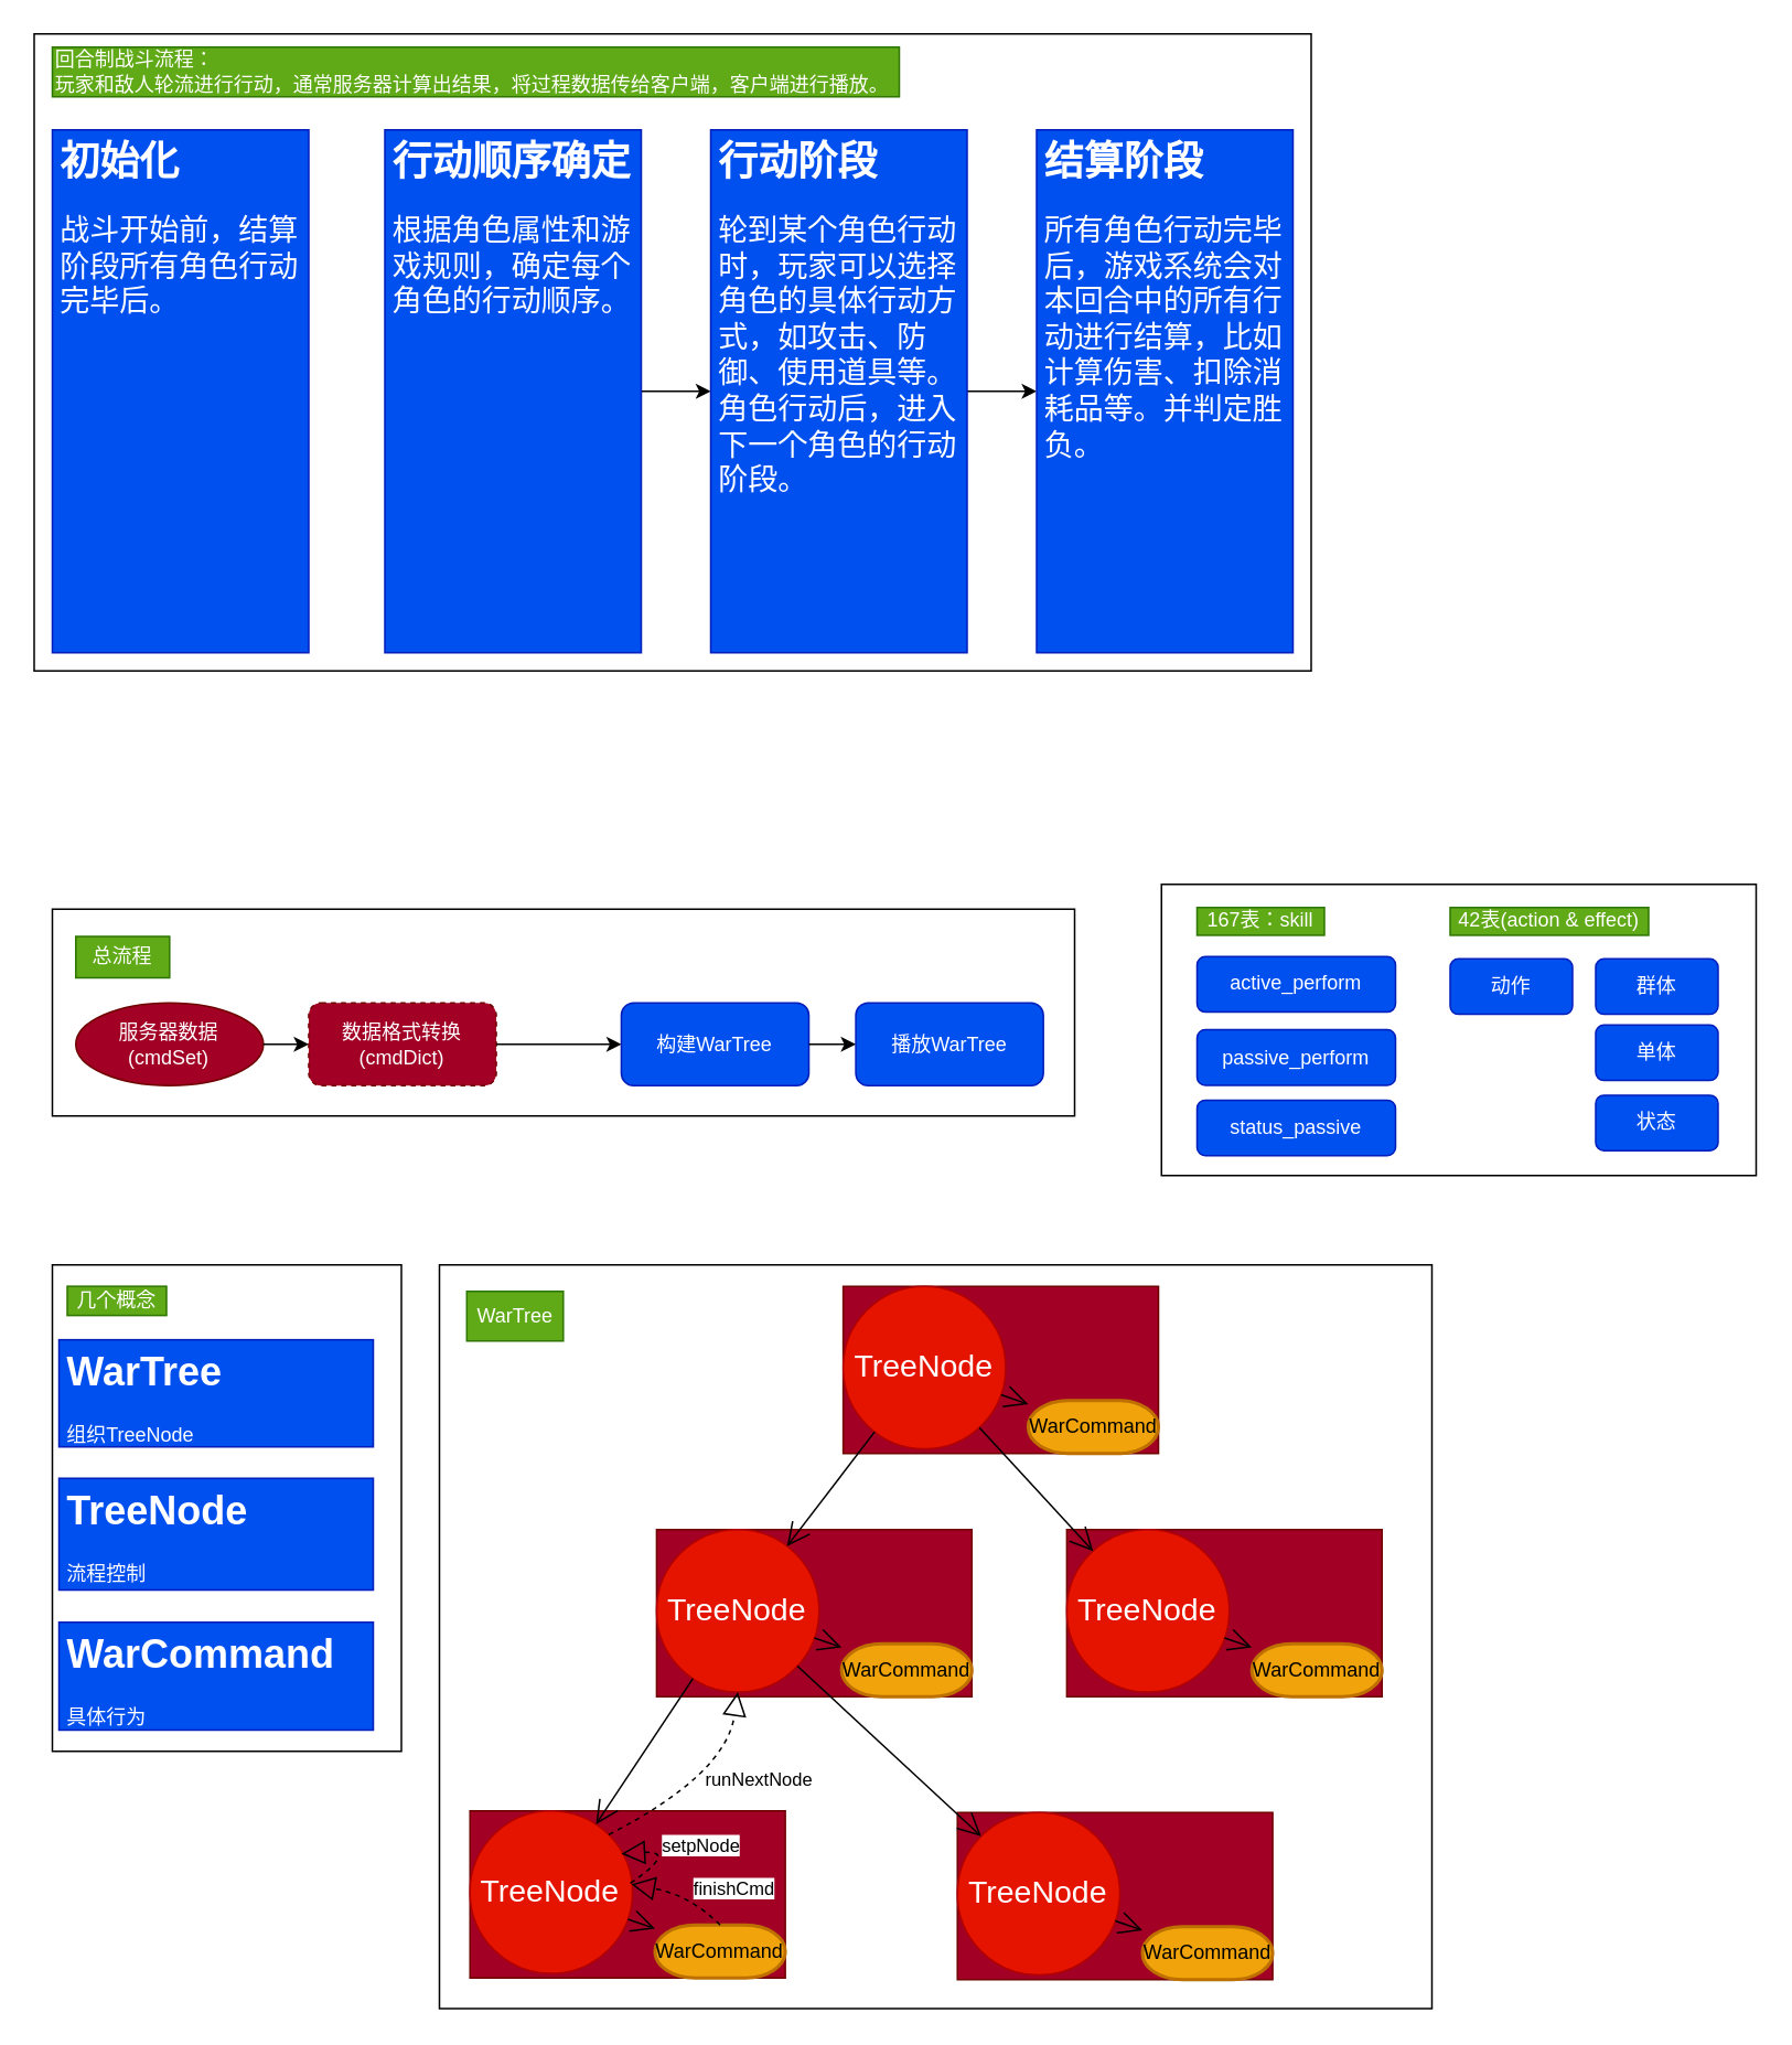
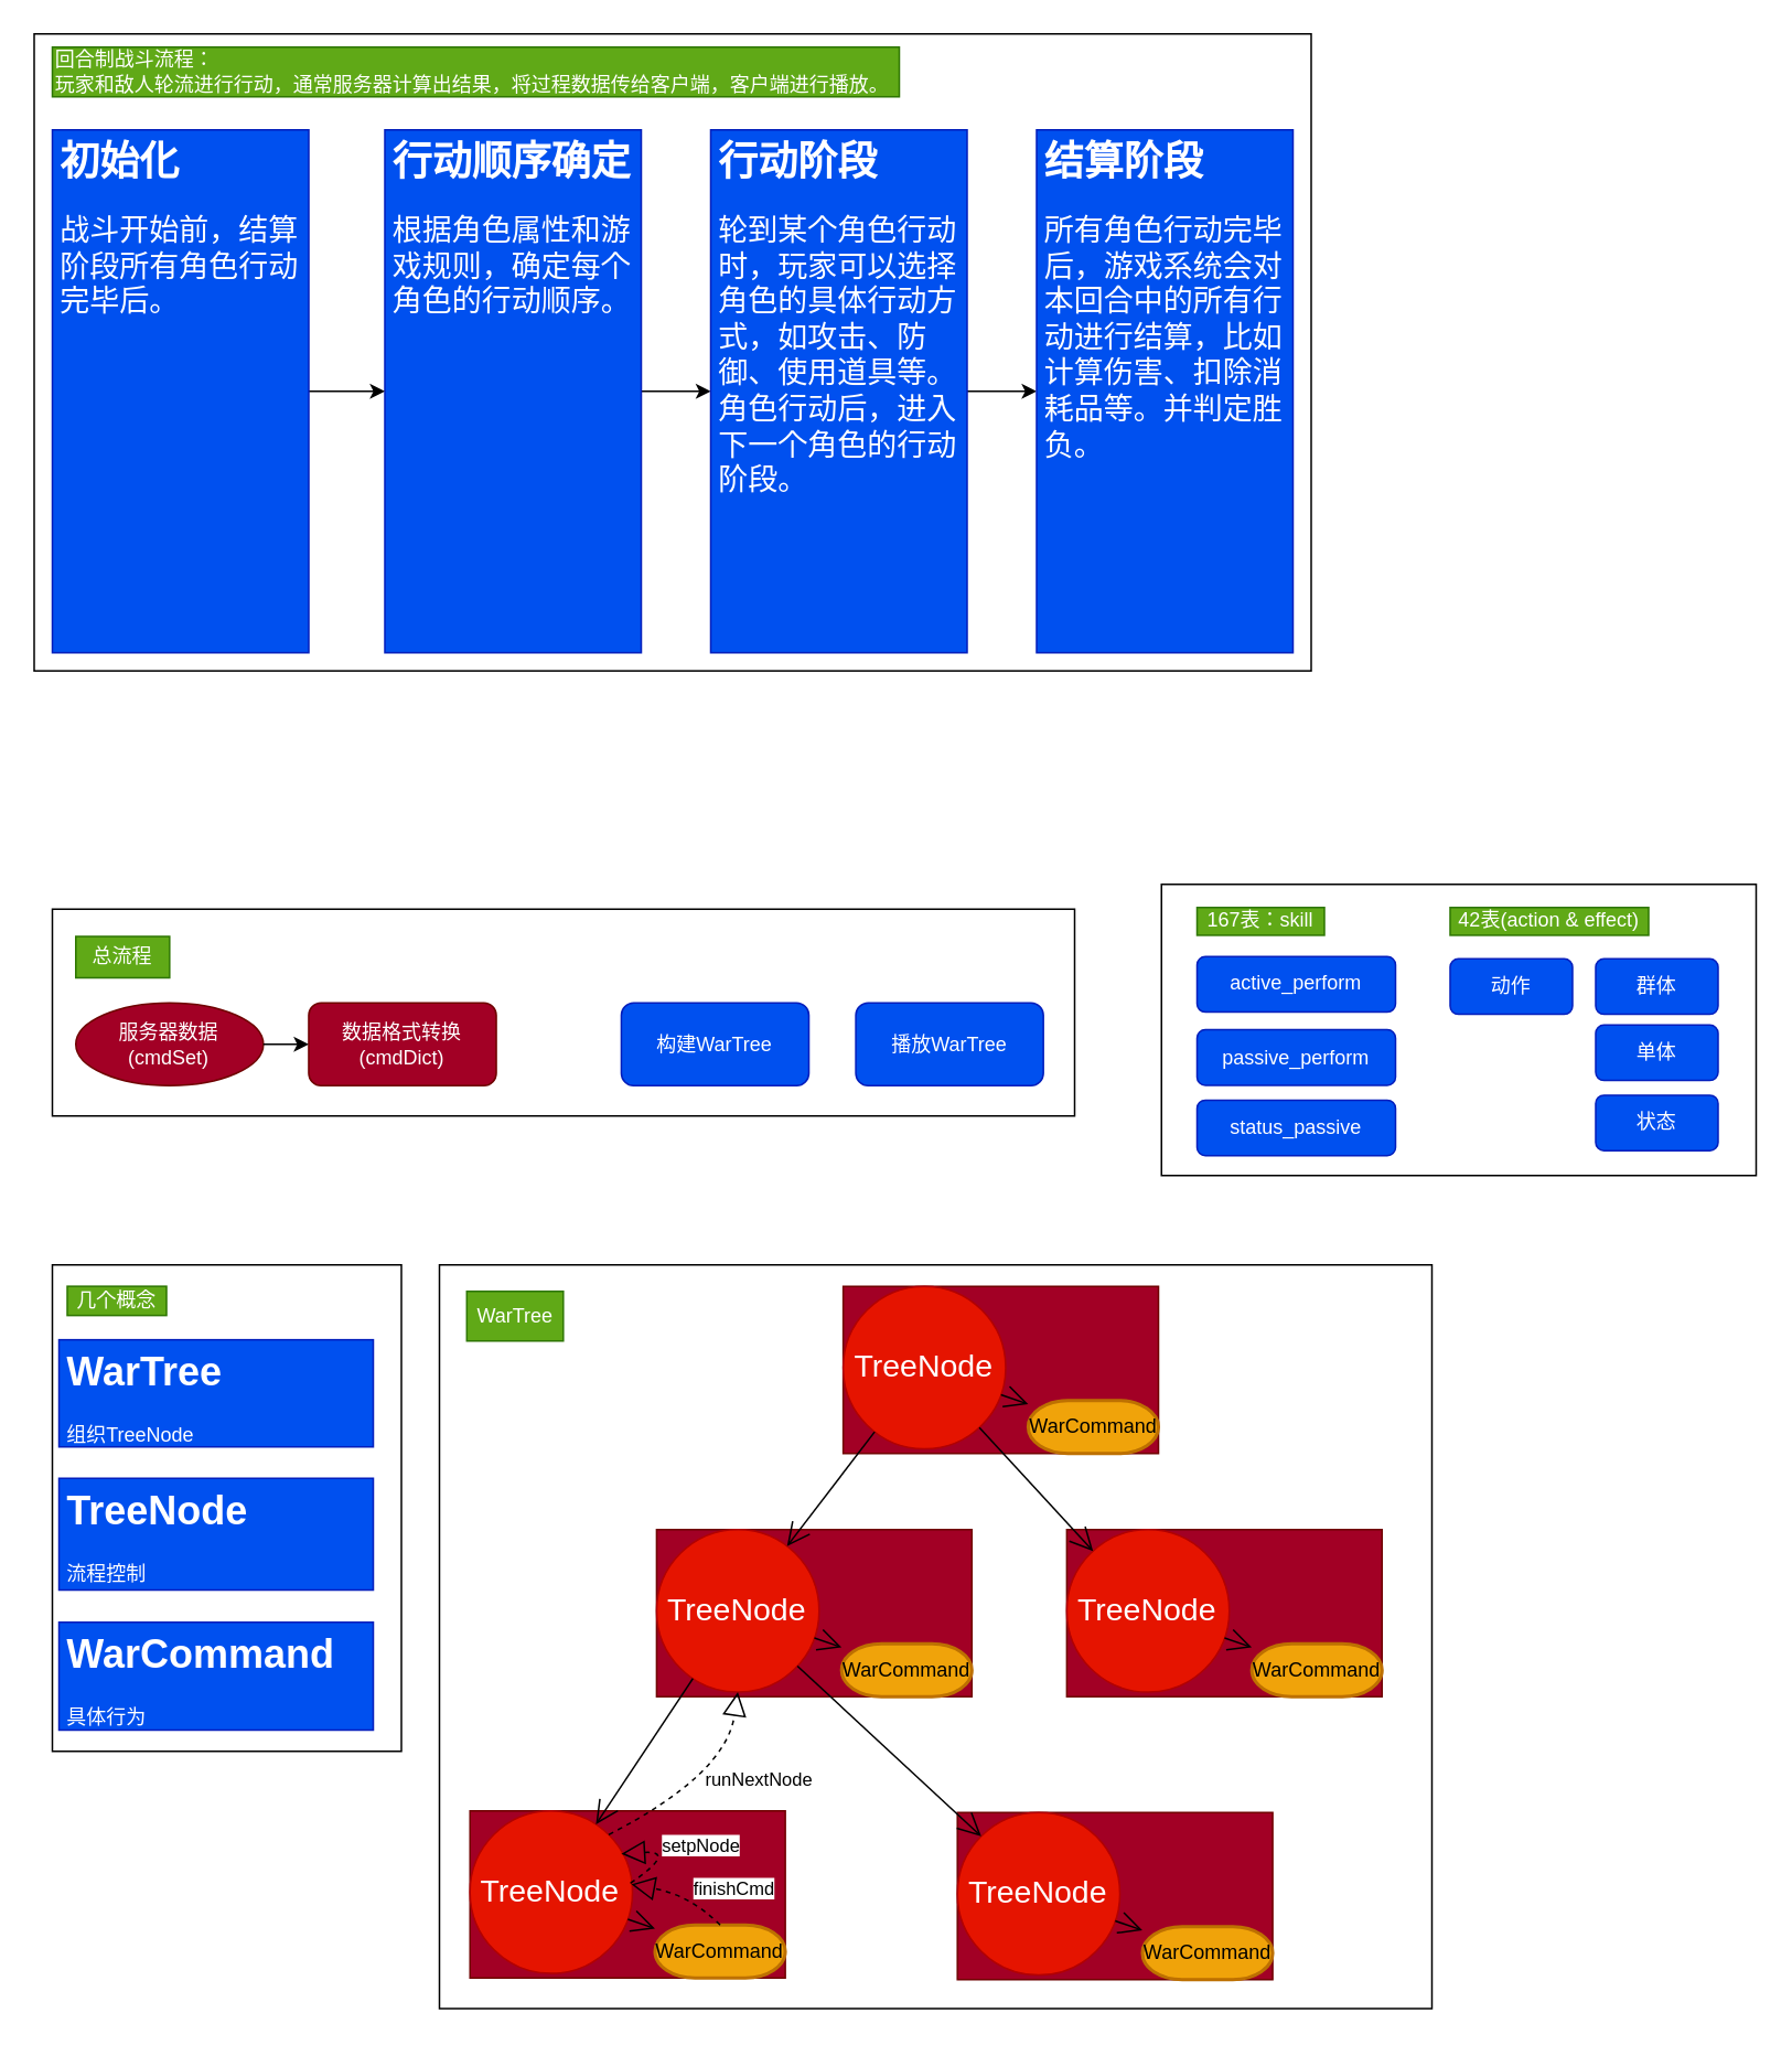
+ <mxCell id="66" style="edgeStyle=orthogonalEdgeStyle;rounded=0;orthogonalLoop=1;jettySize=auto;html=1;" edge="1" parent="1" source="67" target="65"><mxGeometry relative="1" as="geometry" /></mxCell>
- <mxCell id="12" value="数据格式转换(cmdDict)" style="whiteSpace=wrap;html=1;rounded=1;fillColor=#a20025;fontColor=#ffffff;strokeColor=#6F0000;dashed=1;" vertex="1" parent="9"><mxGeometry x="154.972" y="56.667" width="113.394" height="50.0" as="geometry" /></mxCell>
+ <mxCell id="12" value="数据格式转换(cmdDict)" style="whiteSpace=wrap;html=1;rounded=1;fillColor=#a20025;fontColor=#ffffff;strokeColor=#6F0000;" vertex="1" parent="9"><mxGeometry x="154.972" y="56.667" width="113.394" height="50.0" as="geometry" /></mxCell>
- <mxCell id="15" value="" style="edgeStyle=orthogonalEdgeStyle;rounded=0;orthogonalLoop=1;jettySize=auto;html=1;" edge="1" parent="9" source="12" target="14"><mxGeometry relative="1" as="geometry" /></mxCell>
- <mxCell id="17" value="" style="edgeStyle=orthogonalEdgeStyle;rounded=0;orthogonalLoop=1;jettySize=auto;html=1;" edge="1" parent="9" source="14" target="16"><mxGeometry relative="1" as="geometry" /></mxCell>
